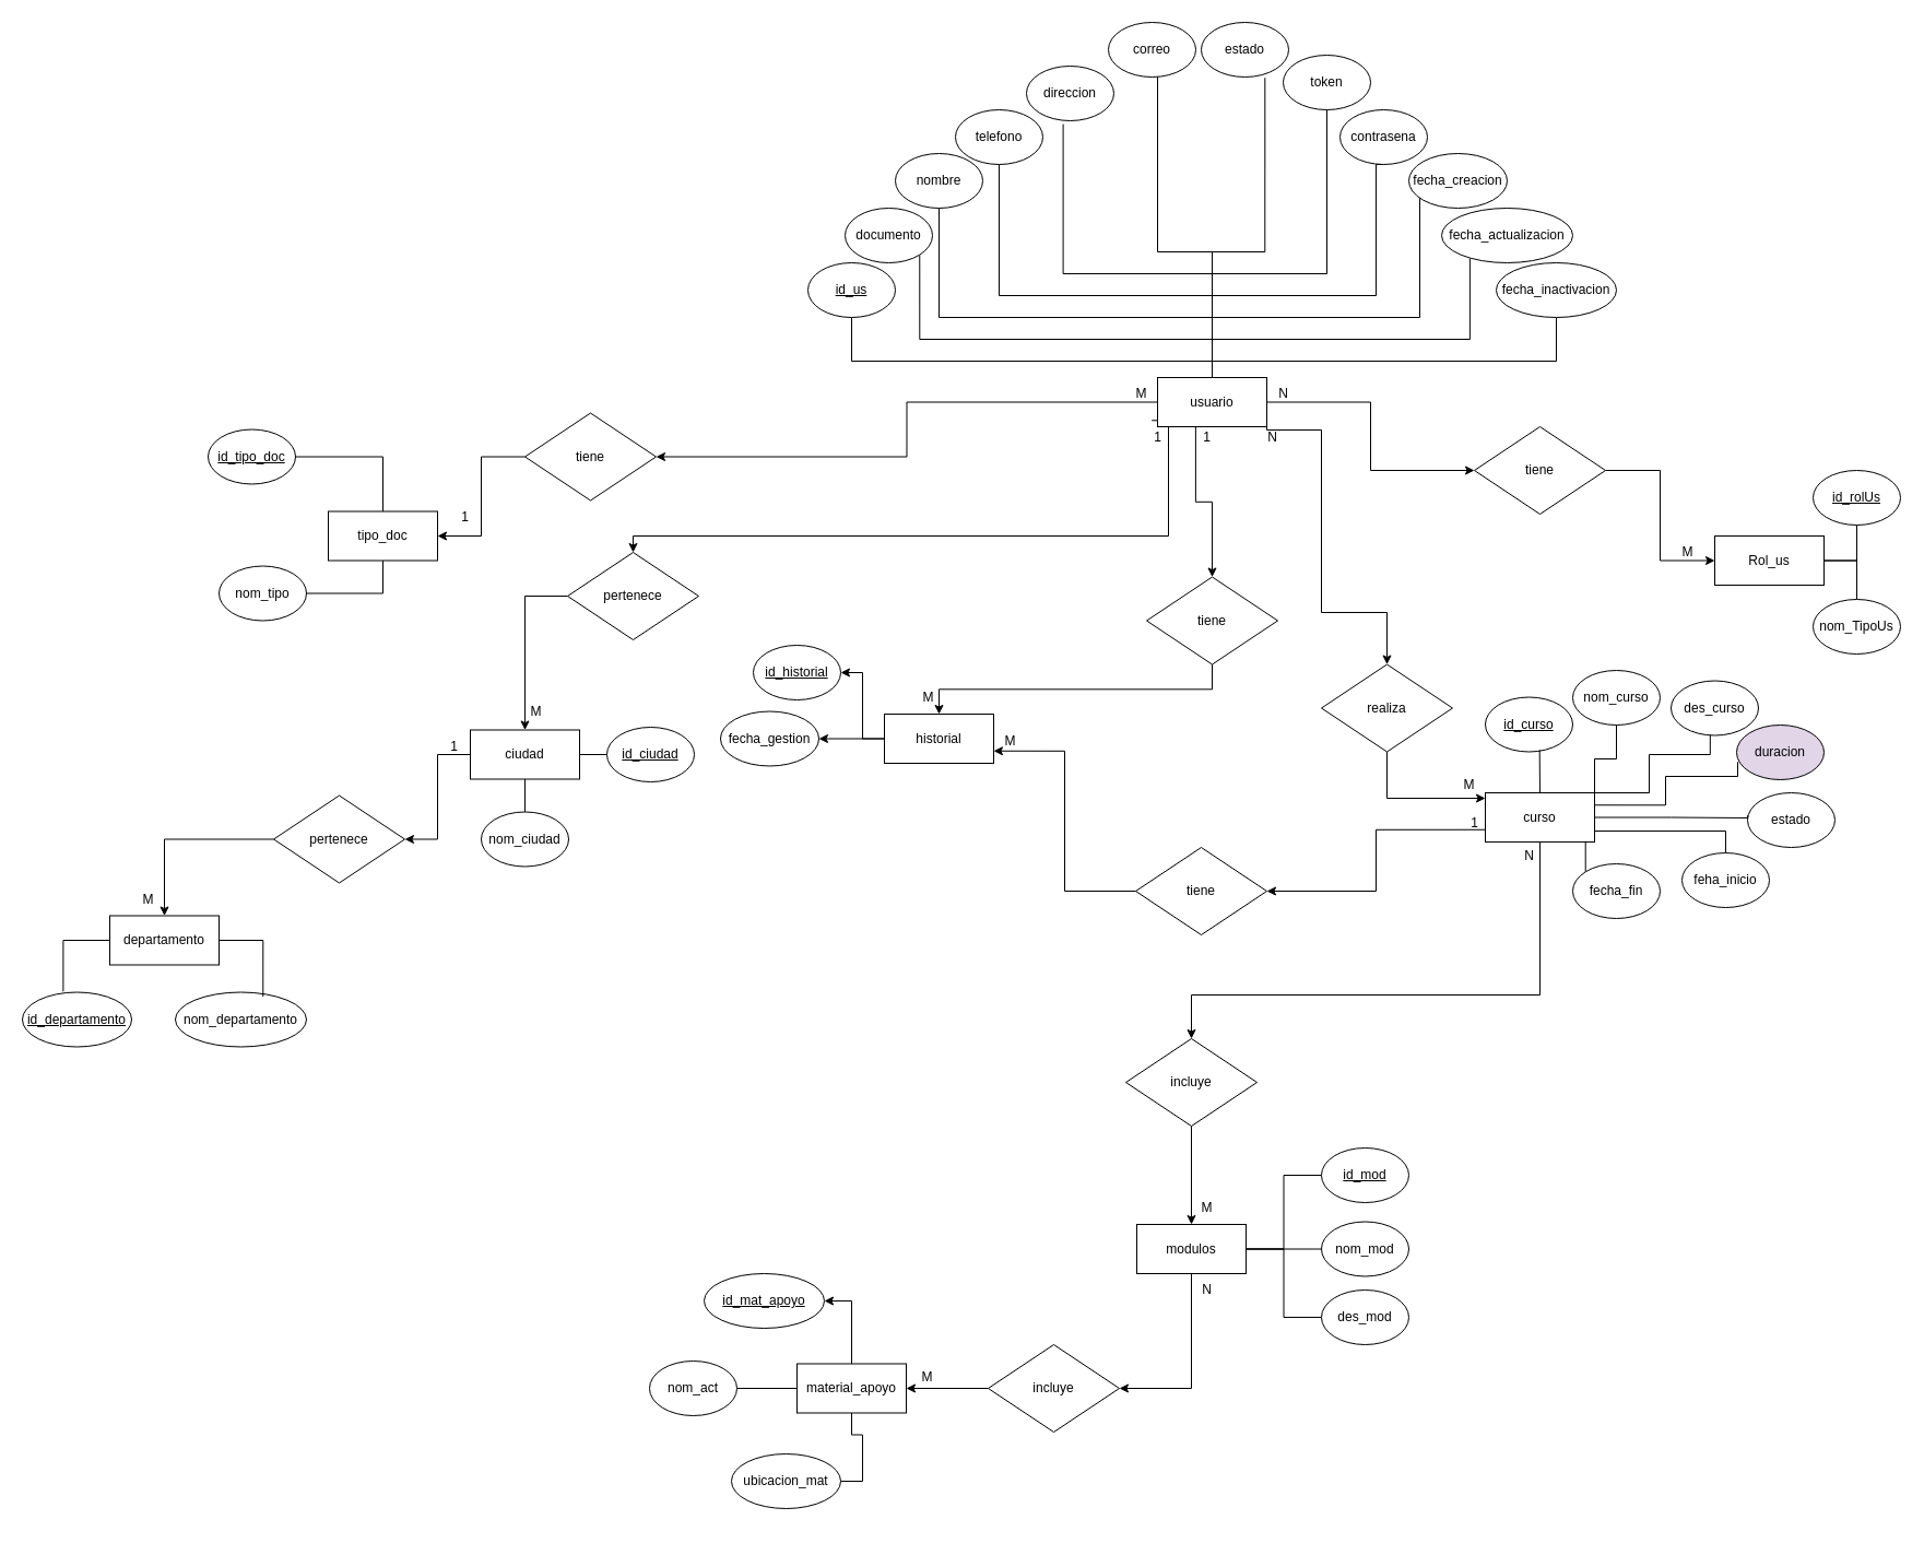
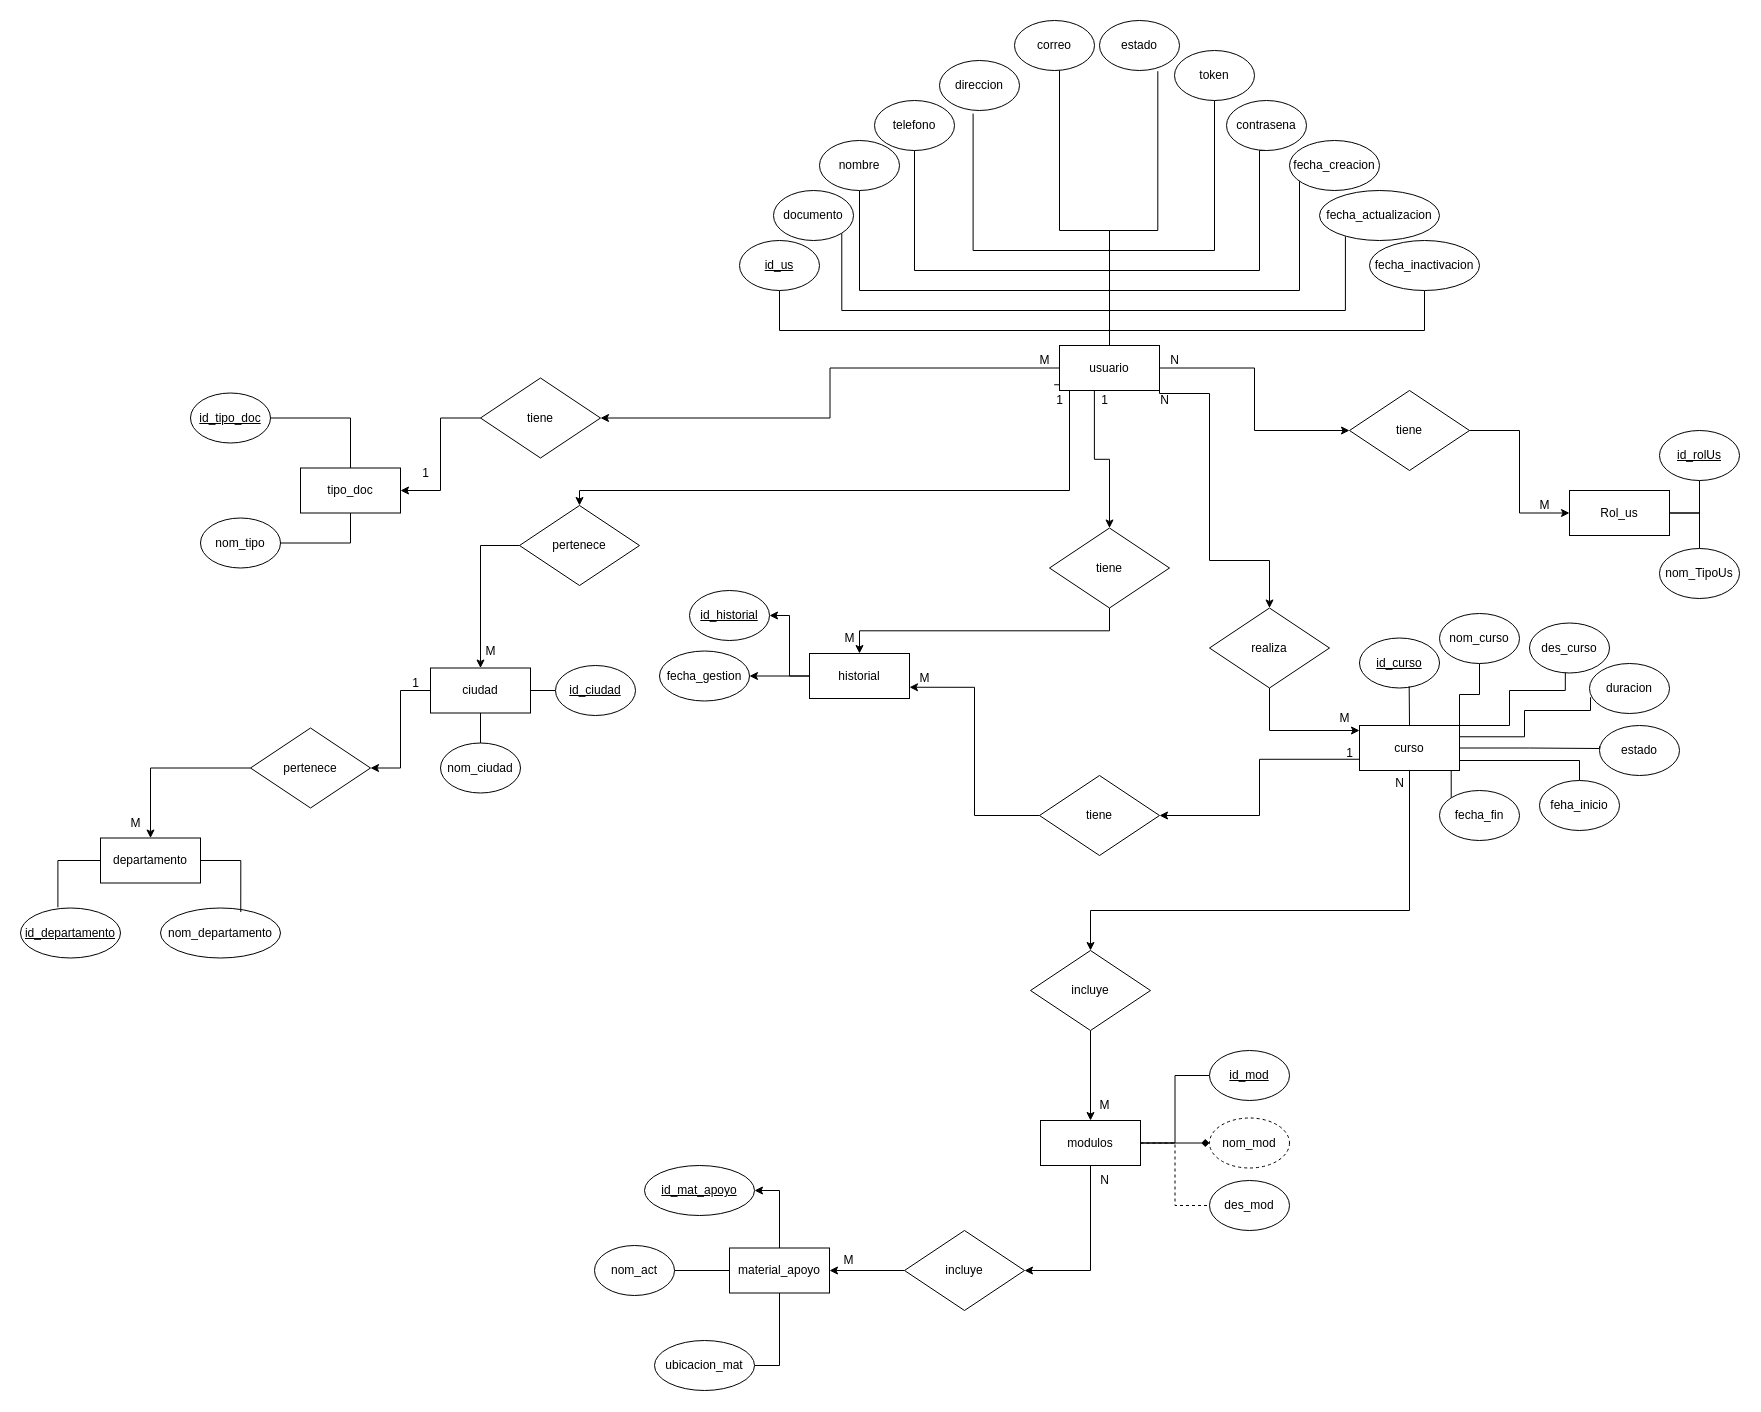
- <mxCell id="65" value="duracion" style="ellipse;whiteSpace=wrap;html=1;fillColor=#e1d5e7;" vertex="1" parent="1"><mxGeometry x="1589" y="663" width="80" height="50" as="geometry" /></mxCell>
+ <mxCell id="65" value="duracion" style="ellipse;whiteSpace=wrap;html=1;" vertex="1" parent="1"><mxGeometry x="1589" y="663" width="80" height="50" as="geometry" /></mxCell>
- <mxCell id="71" style="edgeStyle=orthogonalEdgeStyle;rounded=0;orthogonalLoop=1;jettySize=auto;html=1;exitX=1;exitY=0.5;exitDx=0;exitDy=0;entryX=0;entryY=0.5;entryDx=0;entryDy=0;endArrow=none;startFill=0;" edge="1" parent="1" source="75" target="78"><mxGeometry relative="1" as="geometry" /></mxCell>
+ <mxCell id="71" style="edgeStyle=orthogonalEdgeStyle;rounded=0;orthogonalLoop=1;jettySize=auto;html=1;exitX=1;exitY=0.5;exitDx=0;exitDy=0;entryX=0;entryY=0.5;entryDx=0;entryDy=0;endArrow=diamond;startFill=0;" edge="1" parent="1" source="75" target="78"><mxGeometry relative="1" as="geometry" /></mxCell>
- <mxCell id="78" value="nom_mod" style="ellipse;whiteSpace=wrap;html=1;" vertex="1" parent="1"><mxGeometry x="1209" y="1117.5" width="80" height="50" as="geometry" /></mxCell>
+ <mxCell id="78" value="nom_mod" style="ellipse;whiteSpace=wrap;html=1;dashed=1;" vertex="1" parent="1"><mxGeometry x="1209" y="1117.5" width="80" height="50" as="geometry" /></mxCell>
- <mxCell id="73" style="edgeStyle=orthogonalEdgeStyle;rounded=0;orthogonalLoop=1;jettySize=auto;html=1;exitX=1;exitY=0.5;exitDx=0;exitDy=0;entryX=0;entryY=0.5;entryDx=0;entryDy=0;endArrow=none;startFill=0;" edge="1" parent="1" source="75" target="76"><mxGeometry relative="1" as="geometry" /></mxCell>
+ <mxCell id="73" style="edgeStyle=orthogonalEdgeStyle;rounded=0;orthogonalLoop=1;jettySize=auto;html=1;exitX=1;exitY=0.5;exitDx=0;exitDy=0;entryX=0;entryY=0.5;entryDx=0;entryDy=0;endArrow=none;startFill=0;dashed=1;" edge="1" parent="1" source="75" target="76"><mxGeometry relative="1" as="geometry" /></mxCell>
- <mxCell id="87" value="ubicacion_mat" style="ellipse;whiteSpace=wrap;html=1;" vertex="1" parent="1"><mxGeometry x="669" y="1330" width="100" height="50" as="geometry" /></mxCell>
+ <mxCell id="87" value="ubicacion_mat" style="ellipse;whiteSpace=wrap;html=1;" vertex="1" parent="1"><mxGeometry x="654" y="1340" width="100" height="50" as="geometry" /></mxCell>
